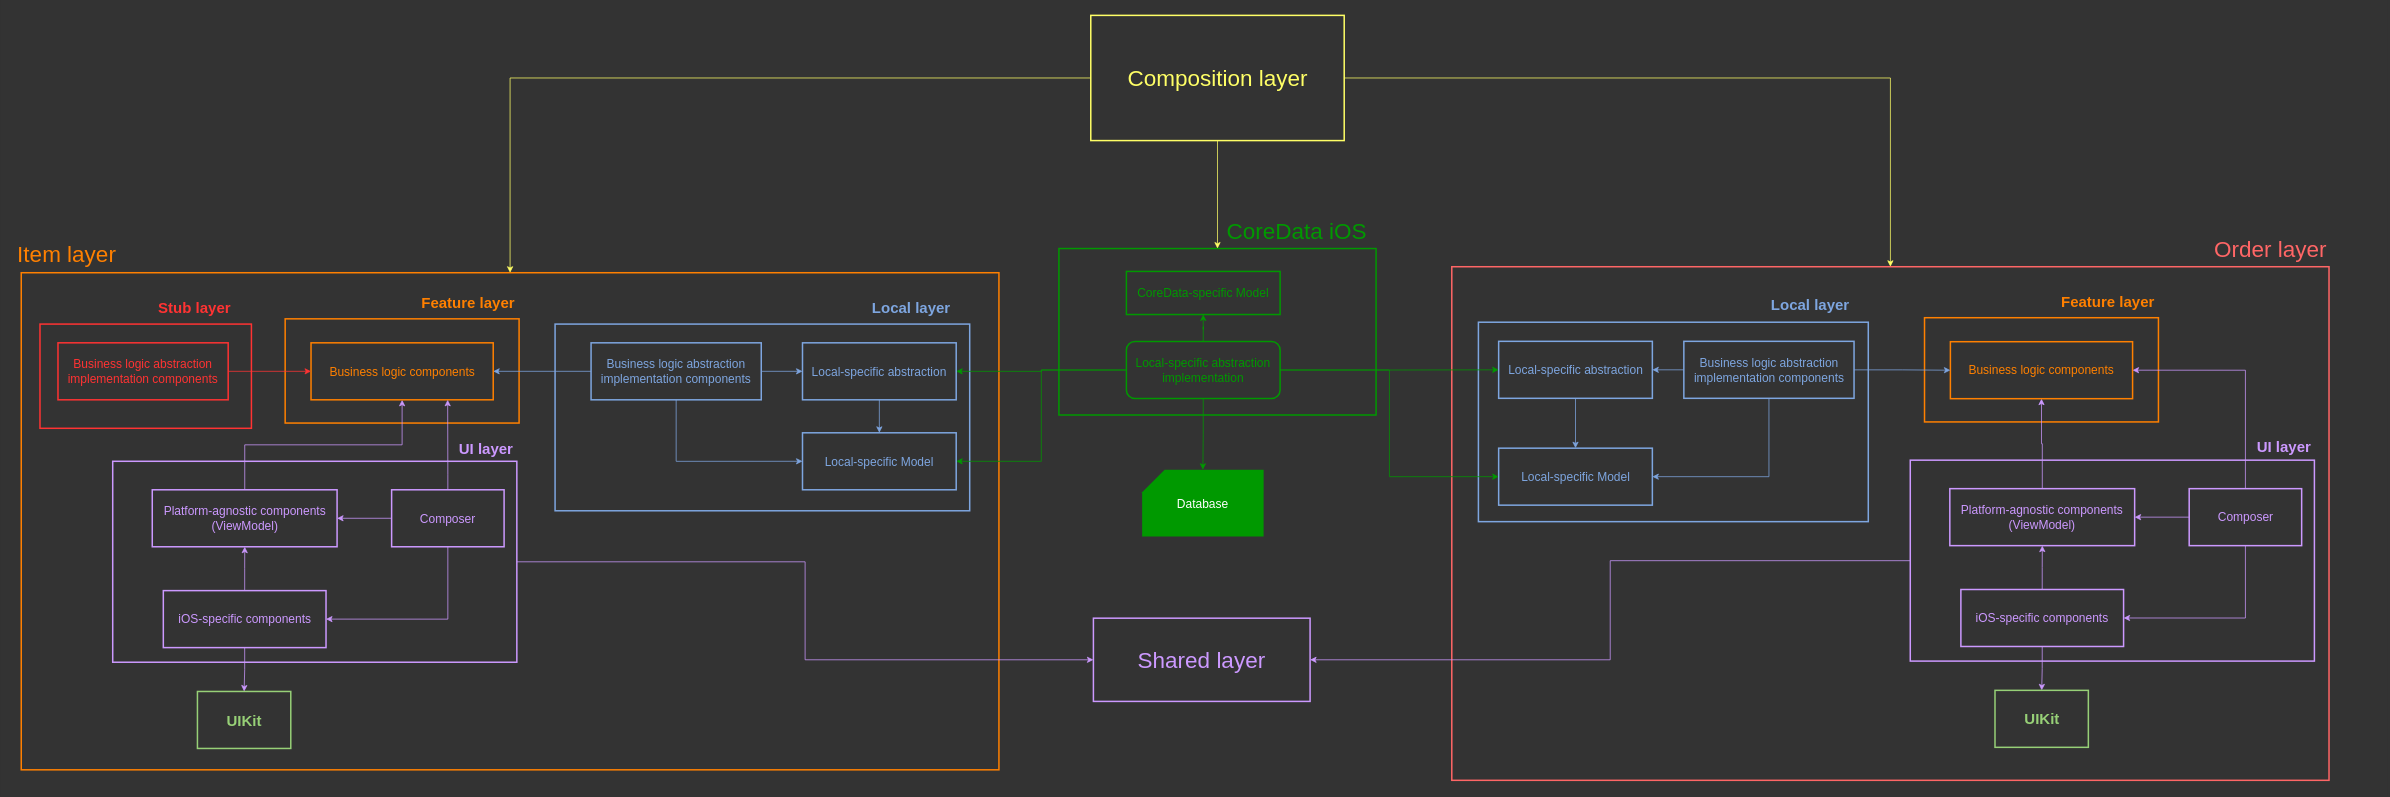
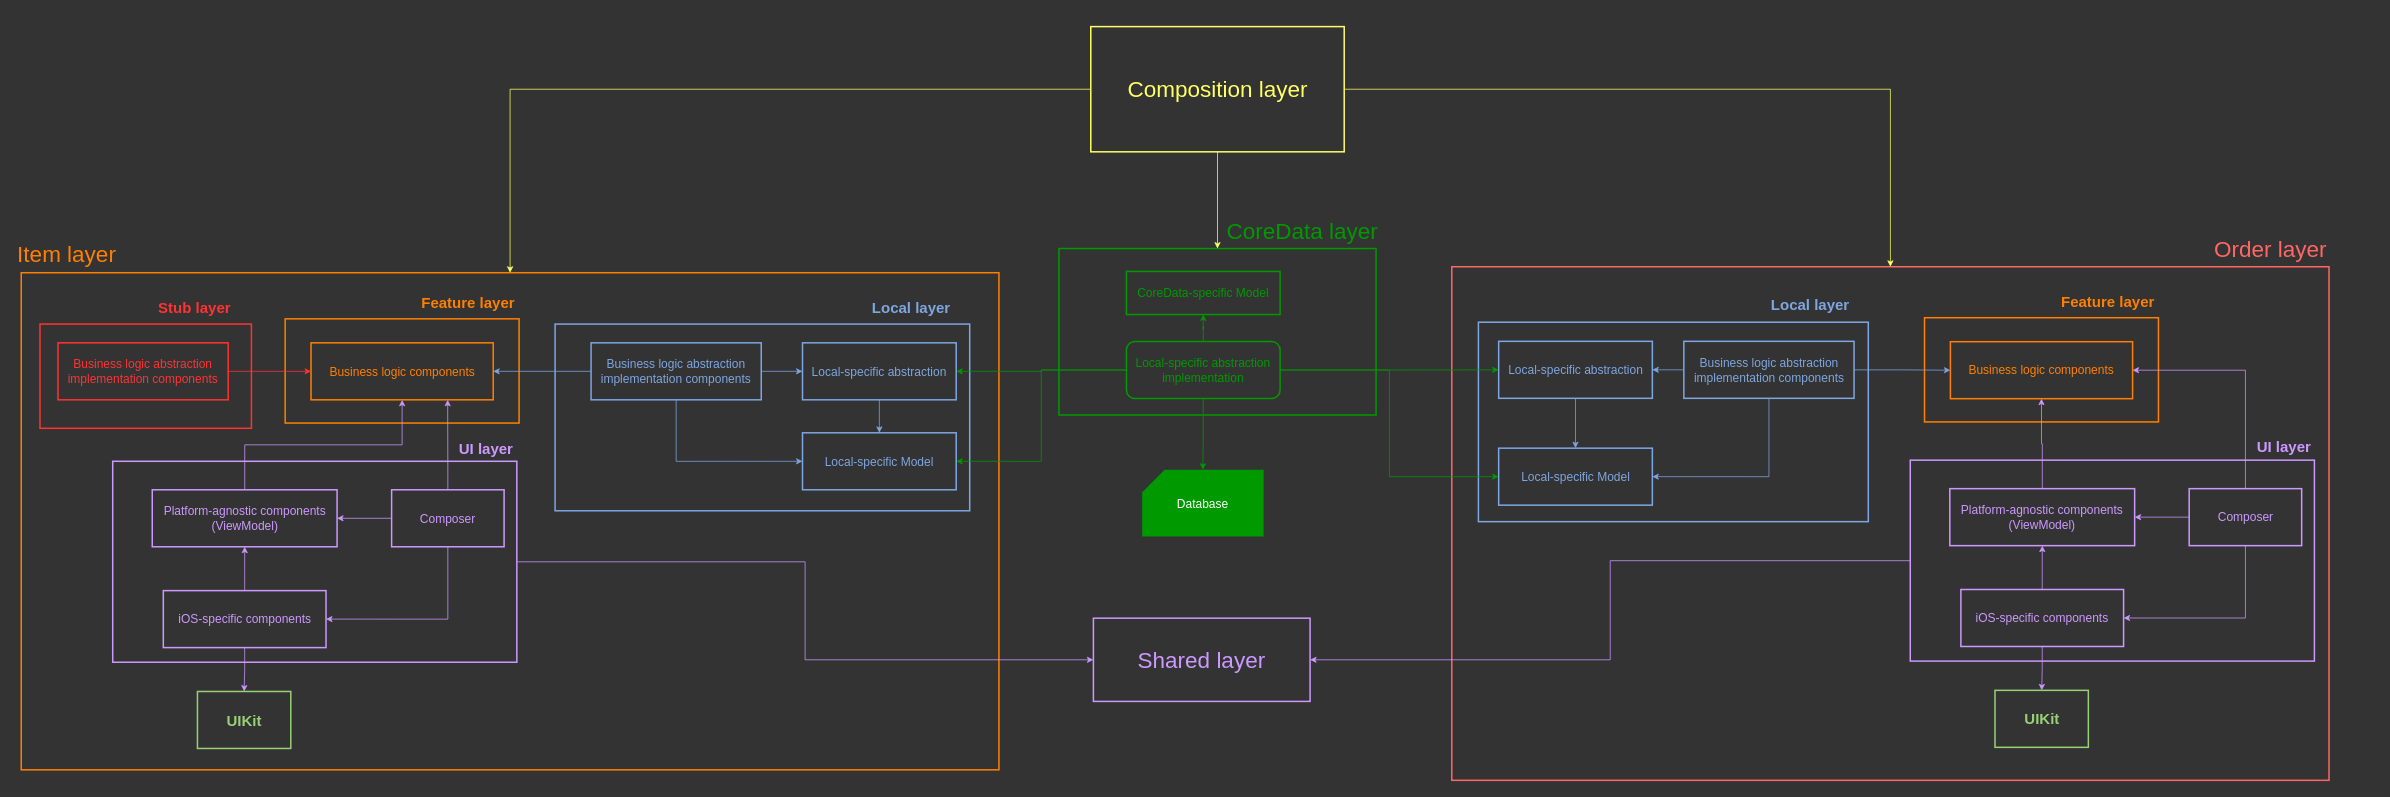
- <mxCell id="64" value="&lt;font style=&quot;font-size: 30px;&quot; color=&quot;#ffff66&quot;&gt;Composition layer&lt;/font&gt;" style="rounded=0;whiteSpace=wrap;html=1;fillColor=none;strokeColor=#FFFF66;strokeWidth=2;" parent="1" vertex="1"><mxGeometry x="1453.5" y="20" width="338" height="167" as="geometry" /></mxCell>
+ <mxCell id="64" value="&lt;font style=&quot;font-size: 30px;&quot; color=&quot;#ffff66&quot;&gt;Composition layer&lt;/font&gt;" style="rounded=0;whiteSpace=wrap;html=1;fillColor=none;strokeColor=#FFFF66;strokeWidth=2;" parent="1" vertex="1"><mxGeometry x="1453.5" y="35" width="338" height="167" as="geometry" /></mxCell>
- <mxCell id="75" value="&lt;font color=&quot;#009900&quot; style=&quot;font-size: 30px;&quot;&gt;CoreData iOS&lt;/font&gt;" style="text;whiteSpace=wrap;html=1;fontSize=11;fontFamily=Helvetica;fontColor=default;" parent="1" vertex="1"><mxGeometry x="1633" y="284" width="247" height="33" as="geometry" /></mxCell>
+ <mxCell id="75" value="&lt;font color=&quot;#009900&quot; style=&quot;font-size: 30px;&quot;&gt;CoreData layer&lt;/font&gt;" style="text;whiteSpace=wrap;html=1;fontSize=11;fontFamily=Helvetica;fontColor=default;" parent="1" vertex="1"><mxGeometry x="1633" y="284" width="247" height="33" as="geometry" /></mxCell>
